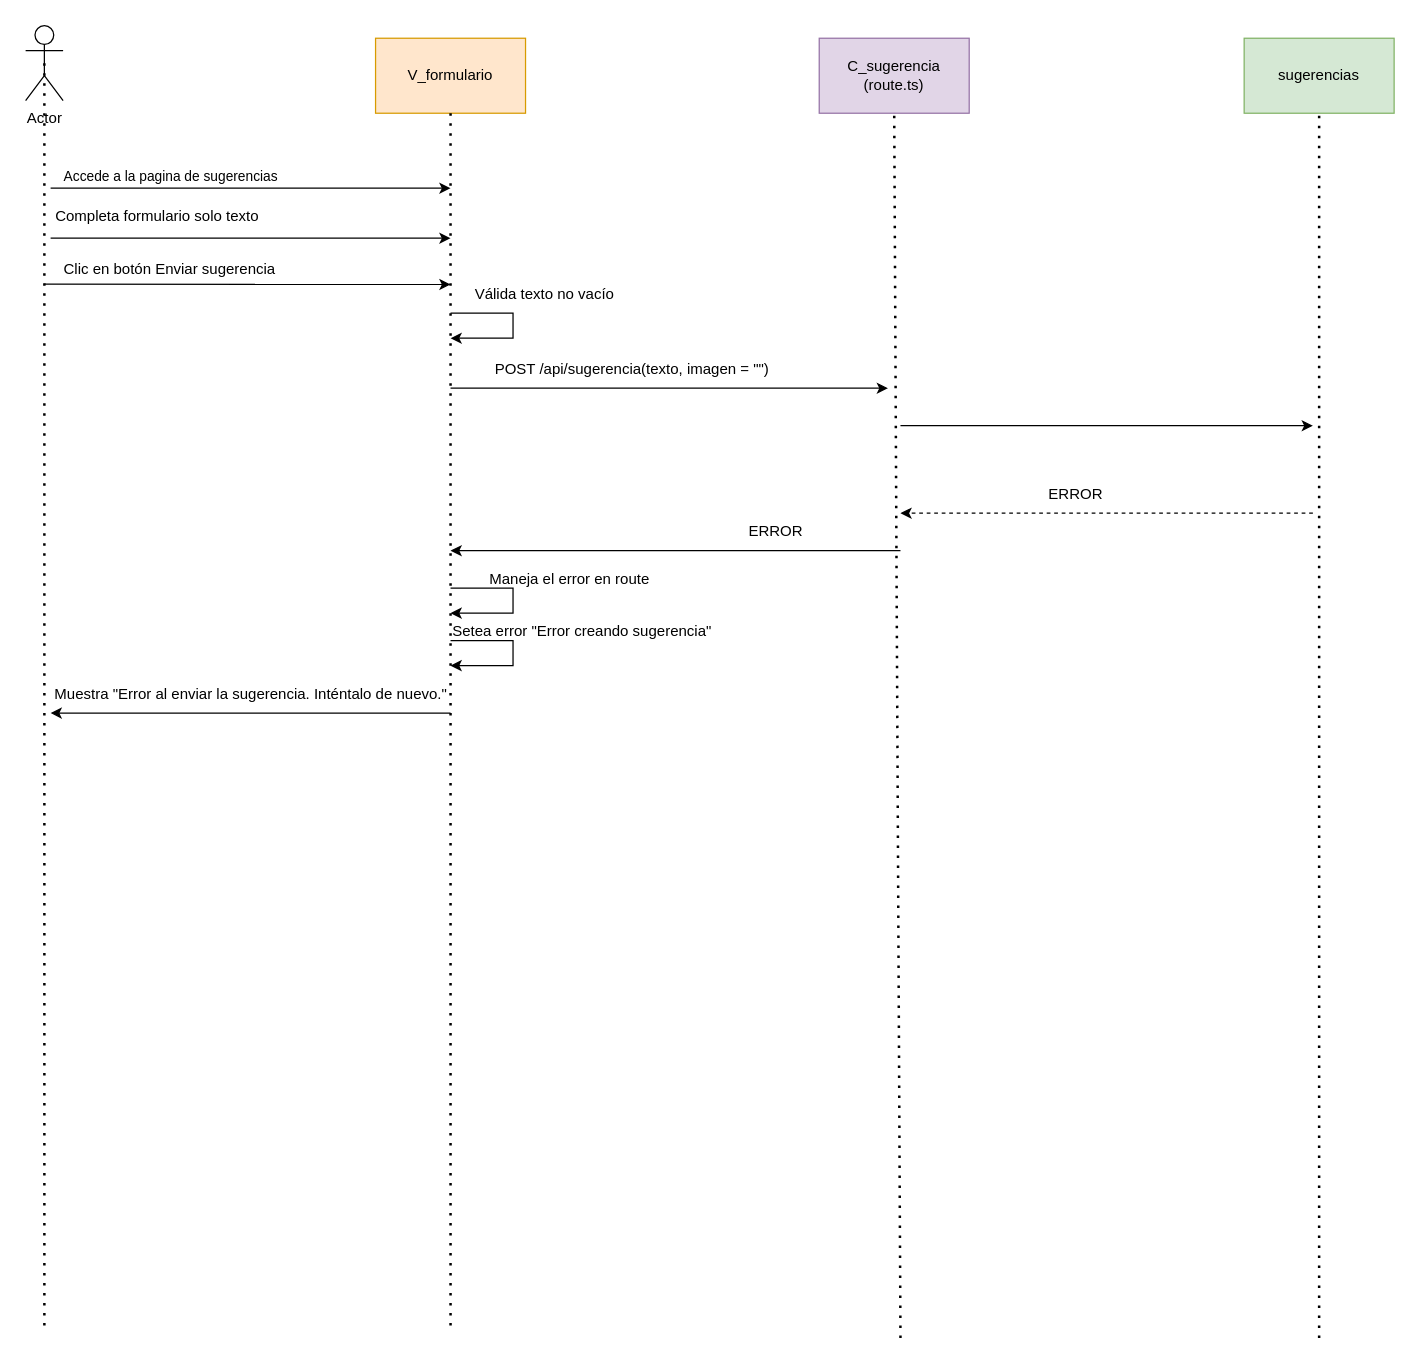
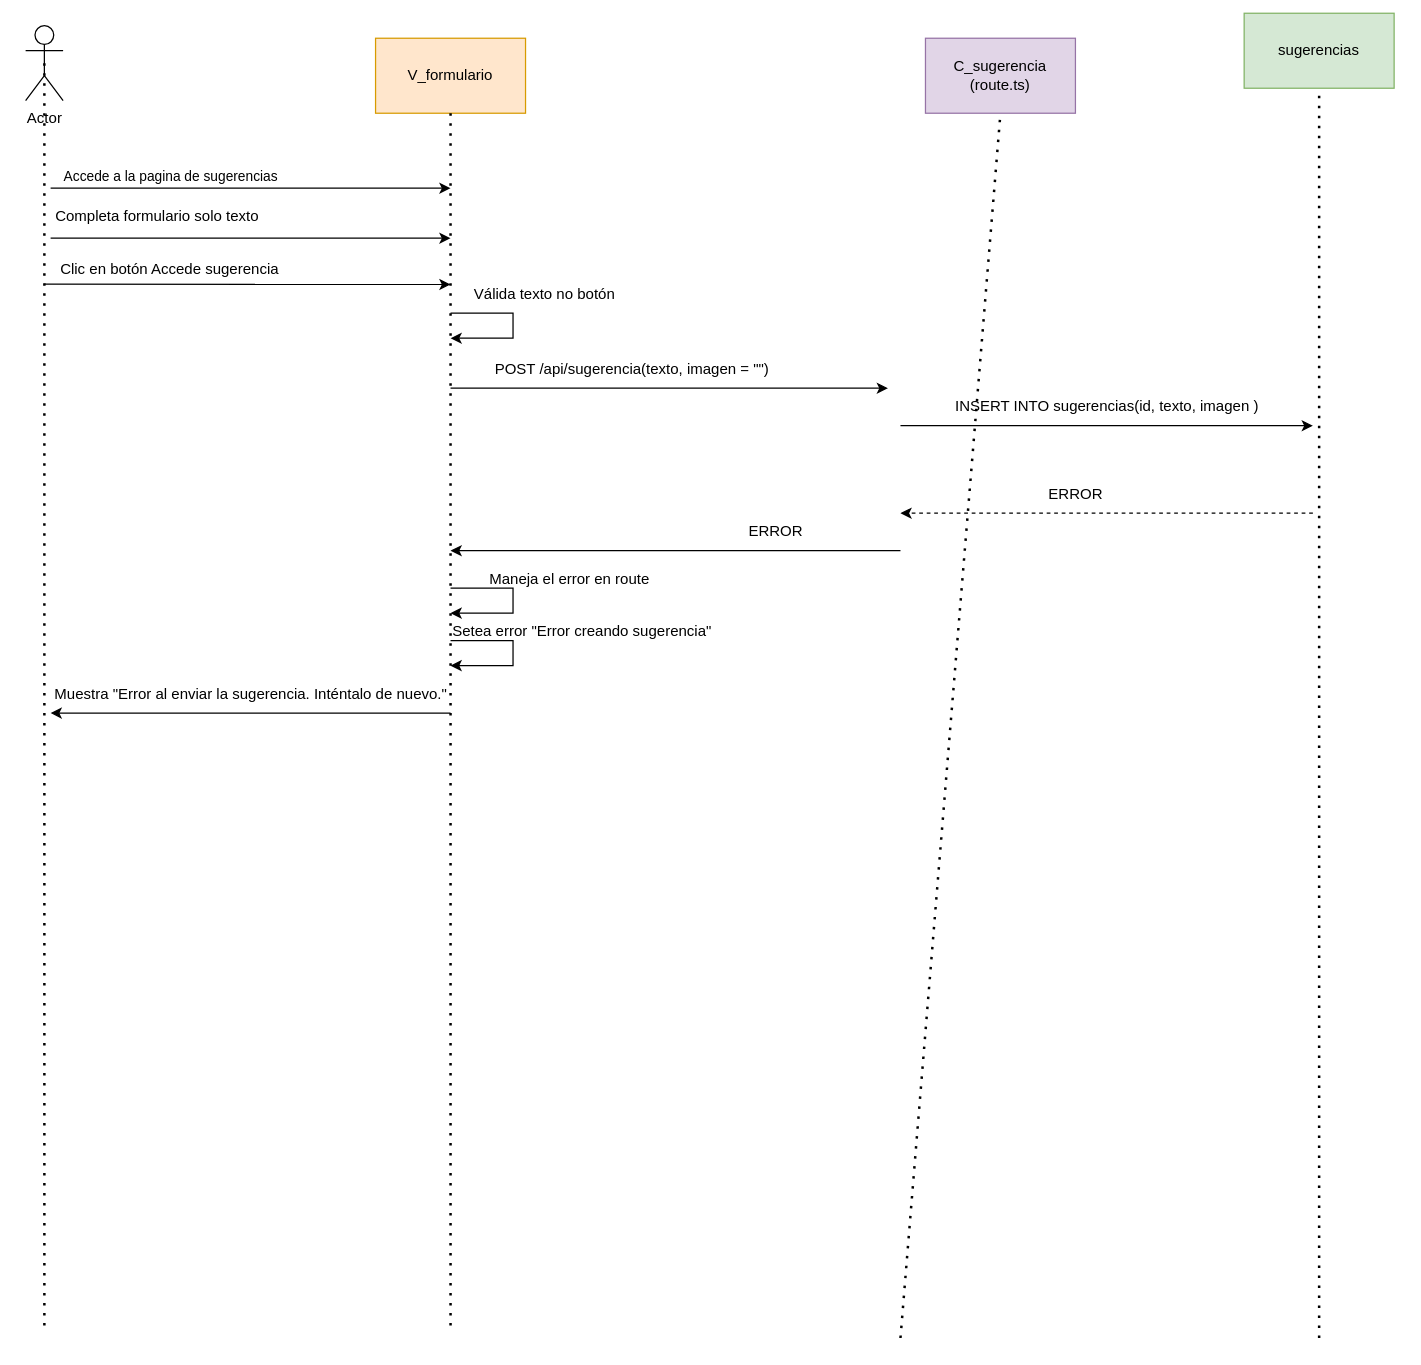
- <mxCell id="3" value="&lt;div&gt;C_sugerencia&lt;/div&gt;&lt;div&gt;(route.ts)&lt;/div&gt;" style="rounded=0;whiteSpace=wrap;html=1;fillColor=#e1d5e7;strokeColor=#9673a6;" vertex="1" parent="1"><mxGeometry x="655" y="30" width="120" height="60" as="geometry" /></mxCell>
+ <mxCell id="3" value="&lt;div&gt;C_sugerencia&lt;/div&gt;&lt;div&gt;(route.ts)&lt;/div&gt;" style="rounded=0;whiteSpace=wrap;html=1;fillColor=#e1d5e7;strokeColor=#9673a6;" vertex="1" parent="1"><mxGeometry x="740" y="30" width="120" height="60" as="geometry" /></mxCell>
- <mxCell id="4" value="sugerencias" style="rounded=0;whiteSpace=wrap;html=1;fillColor=#d5e8d4;strokeColor=#82b366;" vertex="1" parent="1"><mxGeometry x="995" y="30" width="120" height="60" as="geometry" /></mxCell>
+ <mxCell id="4" value="sugerencias" style="rounded=0;whiteSpace=wrap;html=1;fillColor=#d5e8d4;strokeColor=#82b366;" vertex="1" parent="1"><mxGeometry x="995" y="10" width="120" height="60" as="geometry" /></mxCell>
- <mxCell id="15" value="Clic en botón Enviar sugerencia" style="text;html=1;align=center;verticalAlign=middle;resizable=0;points=[];autosize=1;strokeColor=none;fillColor=none;" vertex="1" parent="1"><mxGeometry x="40" y="200" width="190" height="30" as="geometry" /></mxCell>
+ <mxCell id="15" value="Clic en botón Accede sugerencia" style="text;html=1;align=center;verticalAlign=middle;resizable=0;points=[];autosize=1;strokeColor=none;fillColor=none;" vertex="1" parent="1"><mxGeometry x="40" y="200" width="190" height="30" as="geometry" /></mxCell>
- <mxCell id="17" value="Válida texto no vacío" style="text;html=1;align=center;verticalAlign=middle;resizable=0;points=[];autosize=1;strokeColor=none;fillColor=none;" vertex="1" parent="1"><mxGeometry x="370" y="220" width="130" height="30" as="geometry" /></mxCell>
+ <mxCell id="17" value="Válida texto no botón" style="text;html=1;align=center;verticalAlign=middle;resizable=0;points=[];autosize=1;strokeColor=none;fillColor=none;" vertex="1" parent="1"><mxGeometry x="370" y="220" width="130" height="30" as="geometry" /></mxCell>
+ <mxCell id="21" value="INSERT INTO sugerencias(id, texto, imagen )" style="text;html=1;align=center;verticalAlign=middle;resizable=0;points=[];autosize=1;strokeColor=none;fillColor=none;" vertex="1" parent="1"><mxGeometry x="750" y="310" width="270" height="30" as="geometry" /></mxCell>
